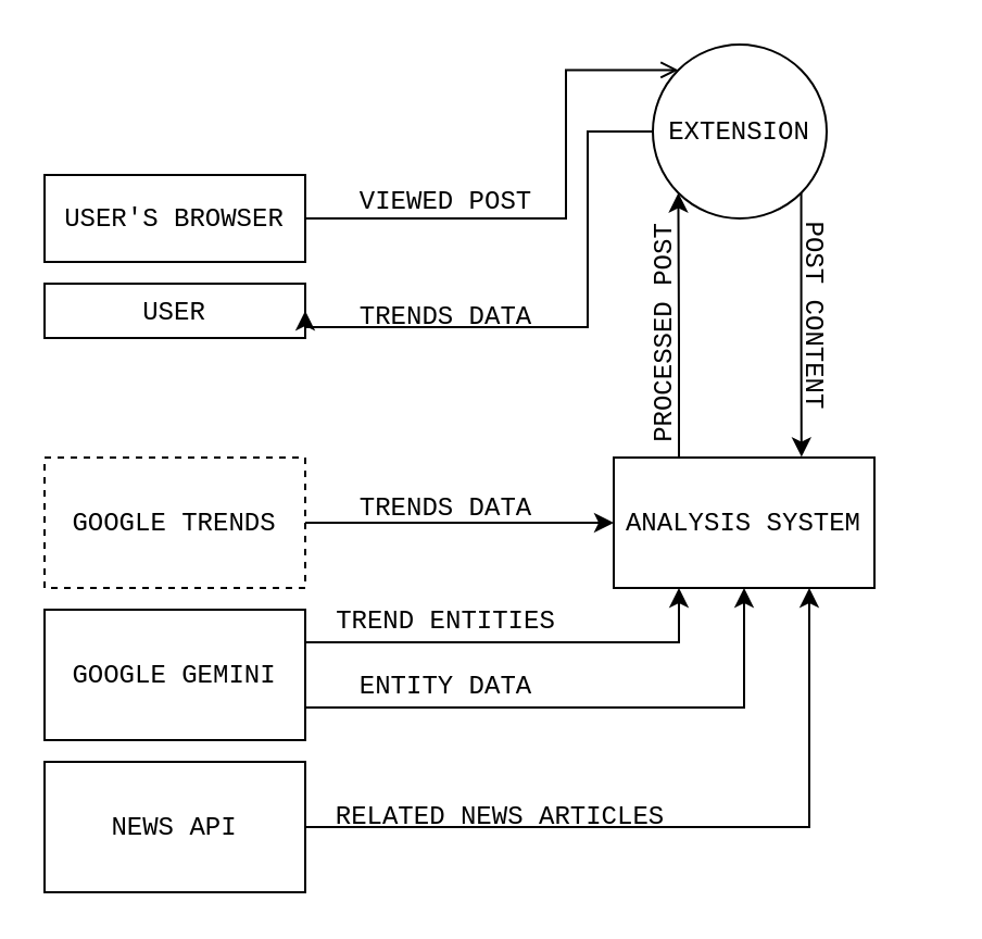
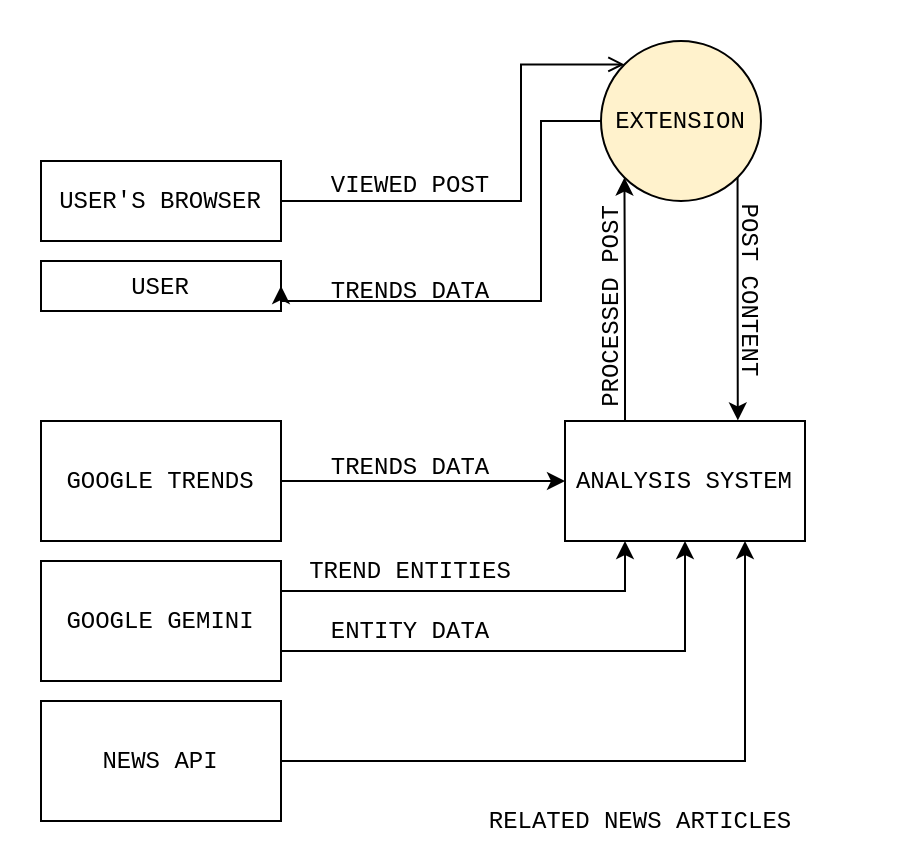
- <mxCell id="4" value="&lt;font face=&quot;Courier New&quot;&gt;EXTENSION&lt;/font&gt;" style="ellipse;whiteSpace=wrap;html=1;aspect=fixed;" vertex="1" parent="1"><mxGeometry x="300" y="20" width="80" height="80" as="geometry" /></mxCell>
+ <mxCell id="4" value="&lt;font face=&quot;Courier New&quot;&gt;EXTENSION&lt;/font&gt;" style="ellipse;whiteSpace=wrap;html=1;aspect=fixed;fillColor=#fff2cc;" vertex="1" parent="1"><mxGeometry x="300" y="20" width="80" height="80" as="geometry" /></mxCell>
- <mxCell id="9" value="&lt;font face=&quot;Courier New&quot;&gt;GOOGLE TRENDS&lt;/font&gt;" style="rounded=0;whiteSpace=wrap;html=1;dashed=1;" vertex="1" parent="1"><mxGeometry x="20" y="210" width="120" height="60" as="geometry" /></mxCell>
+ <mxCell id="9" value="&lt;font face=&quot;Courier New&quot;&gt;GOOGLE TRENDS&lt;/font&gt;" style="rounded=0;whiteSpace=wrap;html=1;" vertex="1" parent="1"><mxGeometry x="20" y="210" width="120" height="60" as="geometry" /></mxCell>
- <mxCell id="18" value="&lt;font face=&quot;Courier New&quot;&gt;RELATED NEWS ARTICLES&lt;/font&gt;" style="text;html=1;align=center;verticalAlign=middle;whiteSpace=wrap;rounded=0;" vertex="1" parent="1"><mxGeometry x="150" y="360" width="160" height="30" as="geometry" /></mxCell>
+ <mxCell id="18" value="&lt;font face=&quot;Courier New&quot;&gt;RELATED NEWS ARTICLES&lt;/font&gt;" style="text;html=1;align=center;verticalAlign=middle;whiteSpace=wrap;rounded=0;" vertex="1" parent="1"><mxGeometry x="240" y="395" width="160" height="30" as="geometry" /></mxCell>
